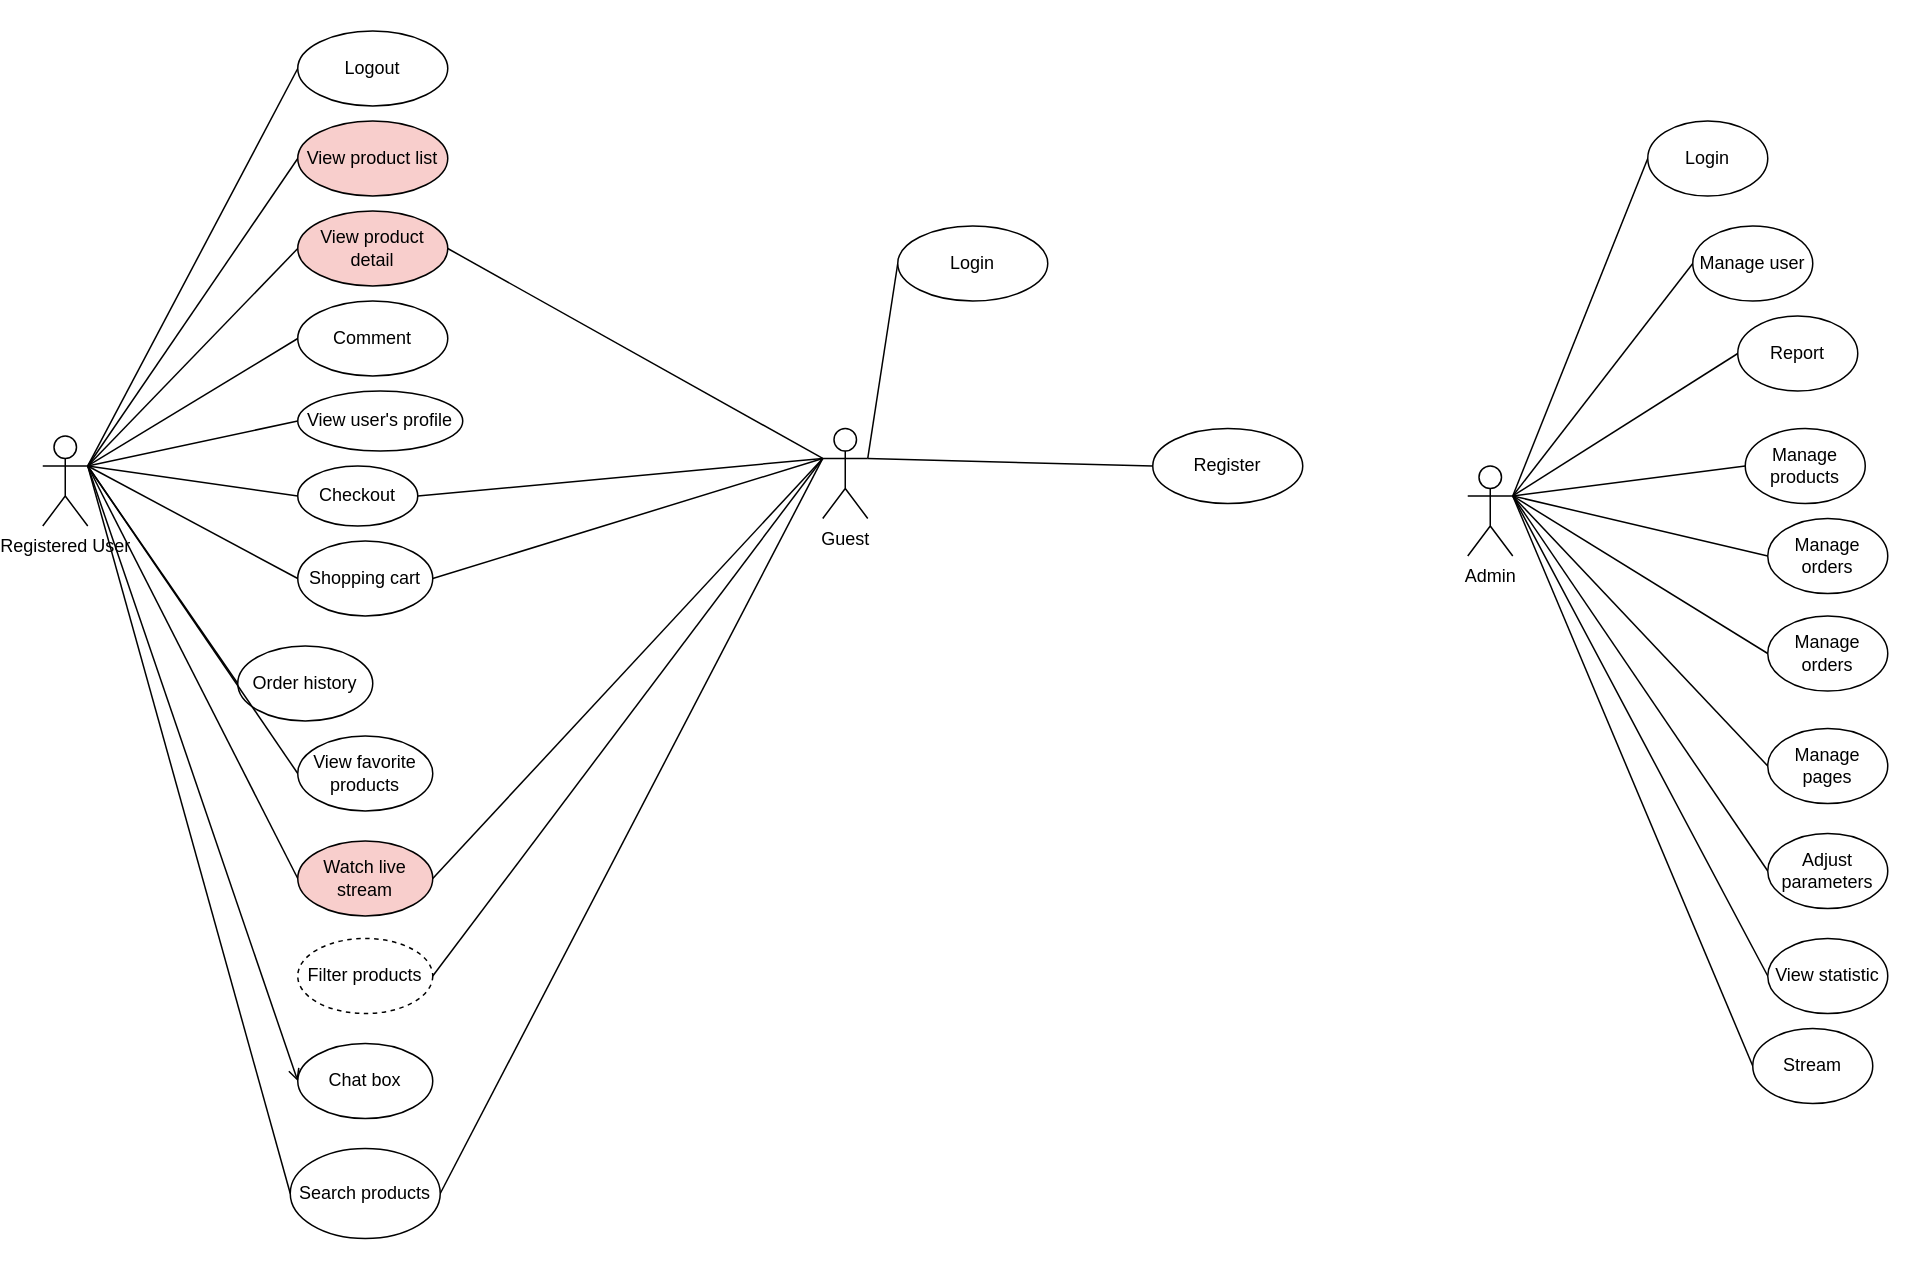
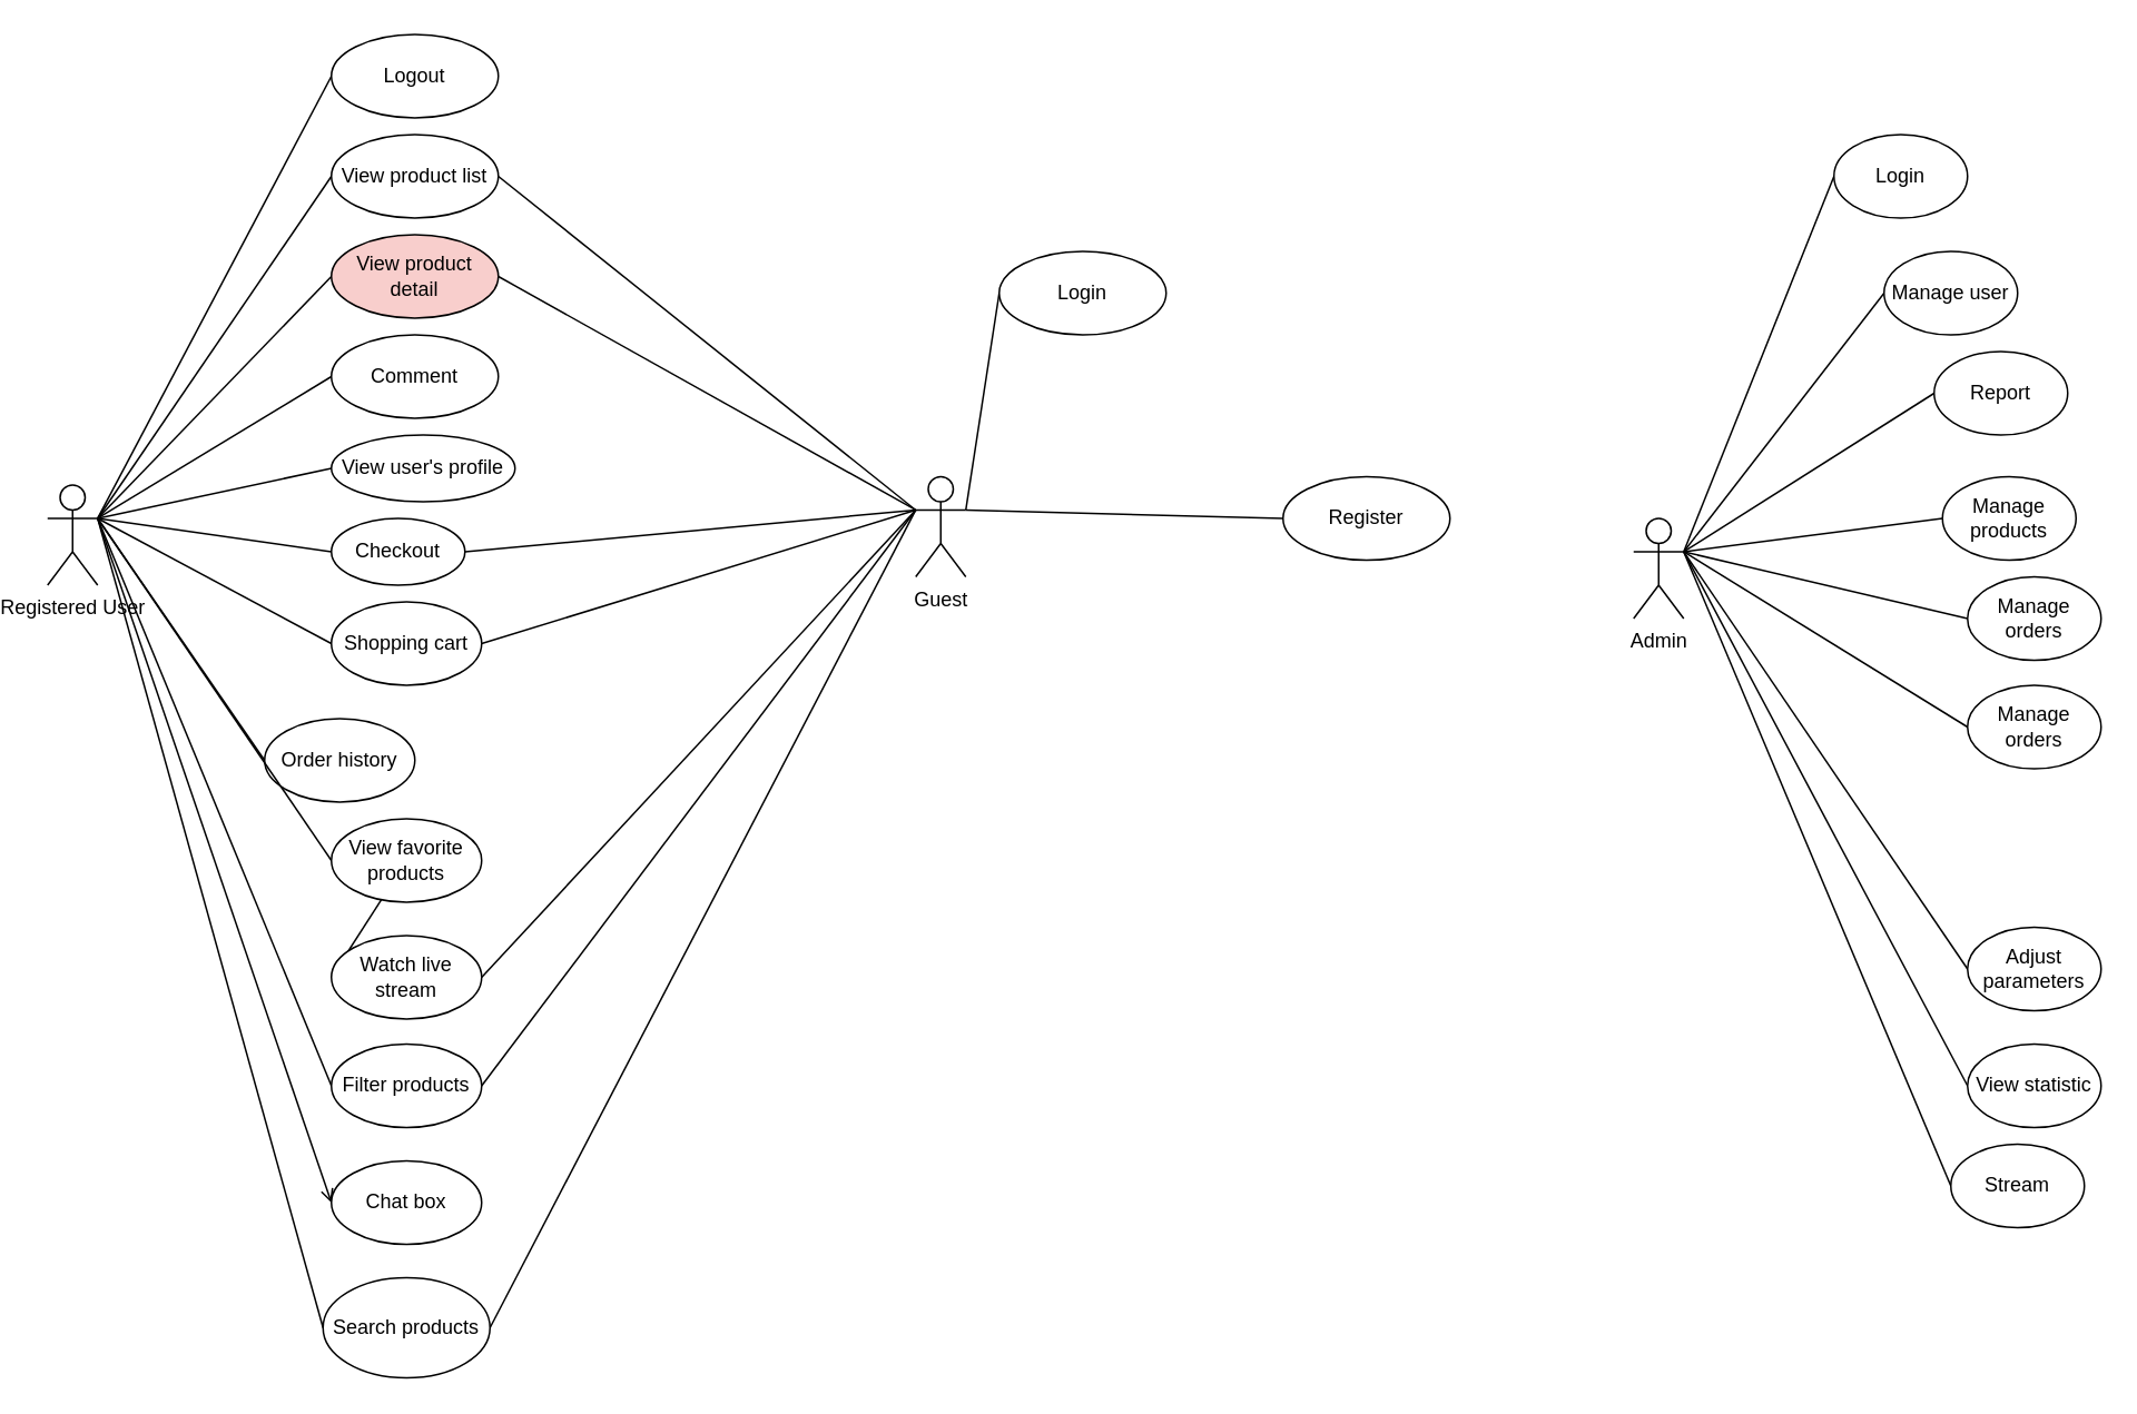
- <mxCell id="13" value="View product list" style="ellipse;whiteSpace=wrap;html=1;fillColor=#f8cecc;" vertex="1" parent="1"><mxGeometry x="190" y="80" width="100" height="50" as="geometry" /></mxCell>
+ <mxCell id="13" value="View product list" style="ellipse;whiteSpace=wrap;html=1;" vertex="1" parent="1"><mxGeometry x="190" y="80" width="100" height="50" as="geometry" /></mxCell>
+ <mxCell id="12" style="edgeStyle=none;rounded=0;orthogonalLoop=1;jettySize=auto;html=1;exitX=1;exitY=0.5;exitDx=0;exitDy=0;entryX=0;entryY=0.333;entryDx=0;entryDy=0;entryPerimeter=0;endArrow=none;endFill=0;" edge="1" parent="1" source="13" target="37"><mxGeometry relative="1" as="geometry" /></mxCell>
- <mxCell id="46" style="edgeStyle=none;rounded=0;orthogonalLoop=1;jettySize=auto;html=1;exitX=1;exitY=0.333;exitDx=0;exitDy=0;exitPerimeter=0;entryX=0;entryY=0.5;entryDx=0;entryDy=0;endArrow=none;endFill=0;" edge="1" parent="1" source="50" target="58"><mxGeometry relative="1" as="geometry" /></mxCell>
- <mxCell id="26" style="edgeStyle=none;rounded=0;orthogonalLoop=1;jettySize=auto;html=1;exitX=0;exitY=0.5;exitDx=0;exitDy=0;entryX=1;entryY=0.333;entryDx=0;entryDy=0;entryPerimeter=0;endArrow=none;endFill=0;" edge="1" parent="1" source="28" target="11"><mxGeometry relative="1" as="geometry" /></mxCell>
+ <mxCell id="26" style="edgeStyle=none;rounded=0;orthogonalLoop=1;jettySize=auto;html=1;exitX=0;exitY=0.5;exitDx=0;exitDy=0;endArrow=none;endFill=0;" edge="1" parent="1" source="28" target="25"><mxGeometry relative="1" as="geometry" /></mxCell>
+ <mxCell id="30" style="edgeStyle=none;rounded=0;orthogonalLoop=1;jettySize=auto;html=1;exitX=0;exitY=0.5;exitDx=0;exitDy=0;entryX=1;entryY=0.333;entryDx=0;entryDy=0;entryPerimeter=0;endArrow=none;endFill=0;" edge="1" parent="1" source="32" target="11"><mxGeometry relative="1" as="geometry" /></mxCell>
- <mxCell id="58" value="Manage pages" style="ellipse;whiteSpace=wrap;html=1;" vertex="1" parent="1"><mxGeometry x="1170" y="485" width="80" height="50" as="geometry" /></mxCell>
- <mxCell id="28" value="Watch live stream" style="ellipse;whiteSpace=wrap;html=1;fillColor=#f8cecc;" vertex="1" parent="1"><mxGeometry x="190" y="560" width="90" height="50" as="geometry" /></mxCell>
+ <mxCell id="28" value="Watch live stream" style="ellipse;whiteSpace=wrap;html=1;" vertex="1" parent="1"><mxGeometry x="190" y="560" width="90" height="50" as="geometry" /></mxCell>
- <mxCell id="32" value="Filter products" style="ellipse;whiteSpace=wrap;html=1;dashed=1;" vertex="1" parent="1"><mxGeometry x="190" y="625" width="90" height="50" as="geometry" /></mxCell>
+ <mxCell id="32" value="Filter products" style="ellipse;whiteSpace=wrap;html=1;" vertex="1" parent="1"><mxGeometry x="190" y="625" width="90" height="50" as="geometry" /></mxCell>
